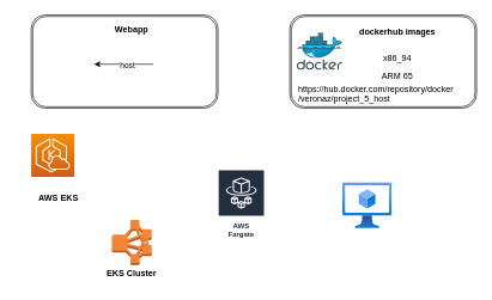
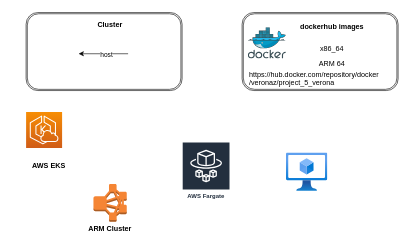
- <mxCell id="12" value="&lt;b&gt;Webapp&lt;/b&gt;" style="text;html=1;strokeColor=none;fillColor=none;align=center;verticalAlign=middle;whiteSpace=wrap;rounded=0;" vertex="1" parent="1"><mxGeometry x="123" y="24.5" width="120" height="30" as="geometry" /></mxCell>
+ <mxCell id="12" value="&lt;b&gt;Cluster&lt;/b&gt;" style="text;html=1;strokeColor=none;fillColor=none;align=center;verticalAlign=middle;whiteSpace=wrap;rounded=0;" vertex="1" parent="1"><mxGeometry x="123" y="24.5" width="120" height="30" as="geometry" /></mxCell>
- <mxCell id="9" value="x86_94" style="text;html=1;strokeColor=none;fillColor=none;align=center;verticalAlign=middle;whiteSpace=wrap;rounded=0;" vertex="1" parent="1"><mxGeometry x="523" y="65.55" width="60" height="30" as="geometry" /></mxCell>
+ <mxCell id="9" value="x86_64" style="text;html=1;strokeColor=none;fillColor=none;align=center;verticalAlign=middle;whiteSpace=wrap;rounded=0;" vertex="1" parent="1"><mxGeometry x="523" y="65.55" width="60" height="30" as="geometry" /></mxCell>
- <mxCell id="10" value="ARM 65" style="text;html=1;strokeColor=none;fillColor=none;align=center;verticalAlign=middle;whiteSpace=wrap;rounded=0;" vertex="1" parent="1"><mxGeometry x="523" y="90.25" width="60" height="30" as="geometry" /></mxCell>
+ <mxCell id="10" value="ARM 64" style="text;html=1;strokeColor=none;fillColor=none;align=center;verticalAlign=middle;whiteSpace=wrap;rounded=0;" vertex="1" parent="1"><mxGeometry x="523" y="90.25" width="60" height="30" as="geometry" /></mxCell>
- <mxCell id="13" value="https://hub.docker.com/repository/docker&#10;/veronaz/project_5_host" style="text;whiteSpace=wrap;" vertex="1" parent="1"><mxGeometry x="413" y="110.25" width="250" height="40" as="geometry" /></mxCell>
+ <mxCell id="13" value="https://hub.docker.com/repository/docker&#10;/veronaz/project_5_verona" style="text;whiteSpace=wrap;" vertex="1" parent="1"><mxGeometry x="413" y="110.25" width="250" height="40" as="geometry" /></mxCell>
- <mxCell id="15" value="AWS Fargate" style="sketch=0;outlineConnect=0;fontColor=#232F3E;gradientColor=none;strokeColor=#ffffff;fillColor=#232F3E;dashed=0;verticalLabelPosition=middle;verticalAlign=bottom;align=center;html=1;whiteSpace=wrap;fontSize=10;fontStyle=1;spacing=3;shape=mxgraph.aws4.productIcon;prIcon=mxgraph.aws4.fargate;" vertex="1" parent="1"><mxGeometry x="303" y="236" width="65" height="100" as="geometry" /></mxCell>
+ <mxCell id="15" value="AWS Fargate" style="sketch=0;outlineConnect=0;fontColor=#232F3E;gradientColor=none;strokeColor=#ffffff;fillColor=#232F3E;dashed=0;verticalLabelPosition=middle;verticalAlign=bottom;align=center;html=1;whiteSpace=wrap;fontSize=10;fontStyle=1;spacing=3;shape=mxgraph.aws4.productIcon;prIcon=mxgraph.aws4.fargate;" vertex="1" parent="1"><mxGeometry x="303" y="236" width="80" height="100" as="geometry" /></mxCell>
- <mxCell id="18" value="&lt;b&gt;EKS Cluster&lt;/b&gt;" style="text;html=1;strokeColor=none;fillColor=none;align=center;verticalAlign=middle;whiteSpace=wrap;rounded=0;movable=1;resizable=1;rotatable=1;deletable=1;editable=1;locked=0;connectable=1;" vertex="1" parent="1"><mxGeometry x="123" y="366" width="120" height="30" as="geometry" /></mxCell>
+ <mxCell id="18" value="&lt;b&gt;ARM Cluster&lt;/b&gt;" style="text;html=1;strokeColor=none;fillColor=none;align=center;verticalAlign=middle;whiteSpace=wrap;rounded=0;movable=1;resizable=1;rotatable=1;deletable=1;editable=1;locked=0;connectable=1;" vertex="1" parent="1"><mxGeometry x="123" y="366" width="120" height="30" as="geometry" /></mxCell>
